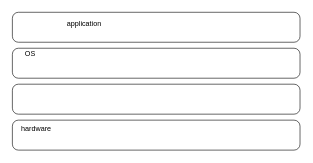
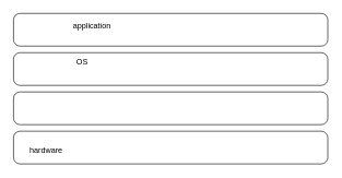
- <mxCell id="5" value="OS" style="text;html=1;strokeColor=none;fillColor=none;align=center;verticalAlign=middle;whiteSpace=wrap;rounded=0;" parent="1" vertex="1"><mxGeometry x="20" y="80" width="60" height="20" as="geometry" /></mxCell>
+ <mxCell id="5" value="OS" style="text;html=1;strokeColor=none;fillColor=none;align=center;verticalAlign=middle;whiteSpace=wrap;rounded=0;" parent="1" vertex="1"><mxGeometry x="95" y="85" width="60" height="20" as="geometry" /></mxCell>
- <mxCell id="3" value="hardware" style="text;html=1;strokeColor=none;fillColor=none;align=center;verticalAlign=middle;whiteSpace=wrap;rounded=0;" parent="1" vertex="1"><mxGeometry x="30" y="200" width="60" height="30" as="geometry" /></mxCell>
+ <mxCell id="3" value="hardware" style="text;html=1;strokeColor=none;fillColor=none;align=center;verticalAlign=middle;whiteSpace=wrap;rounded=0;" parent="1" vertex="1"><mxGeometry x="40" y="215" width="60" height="30" as="geometry" /></mxCell>
